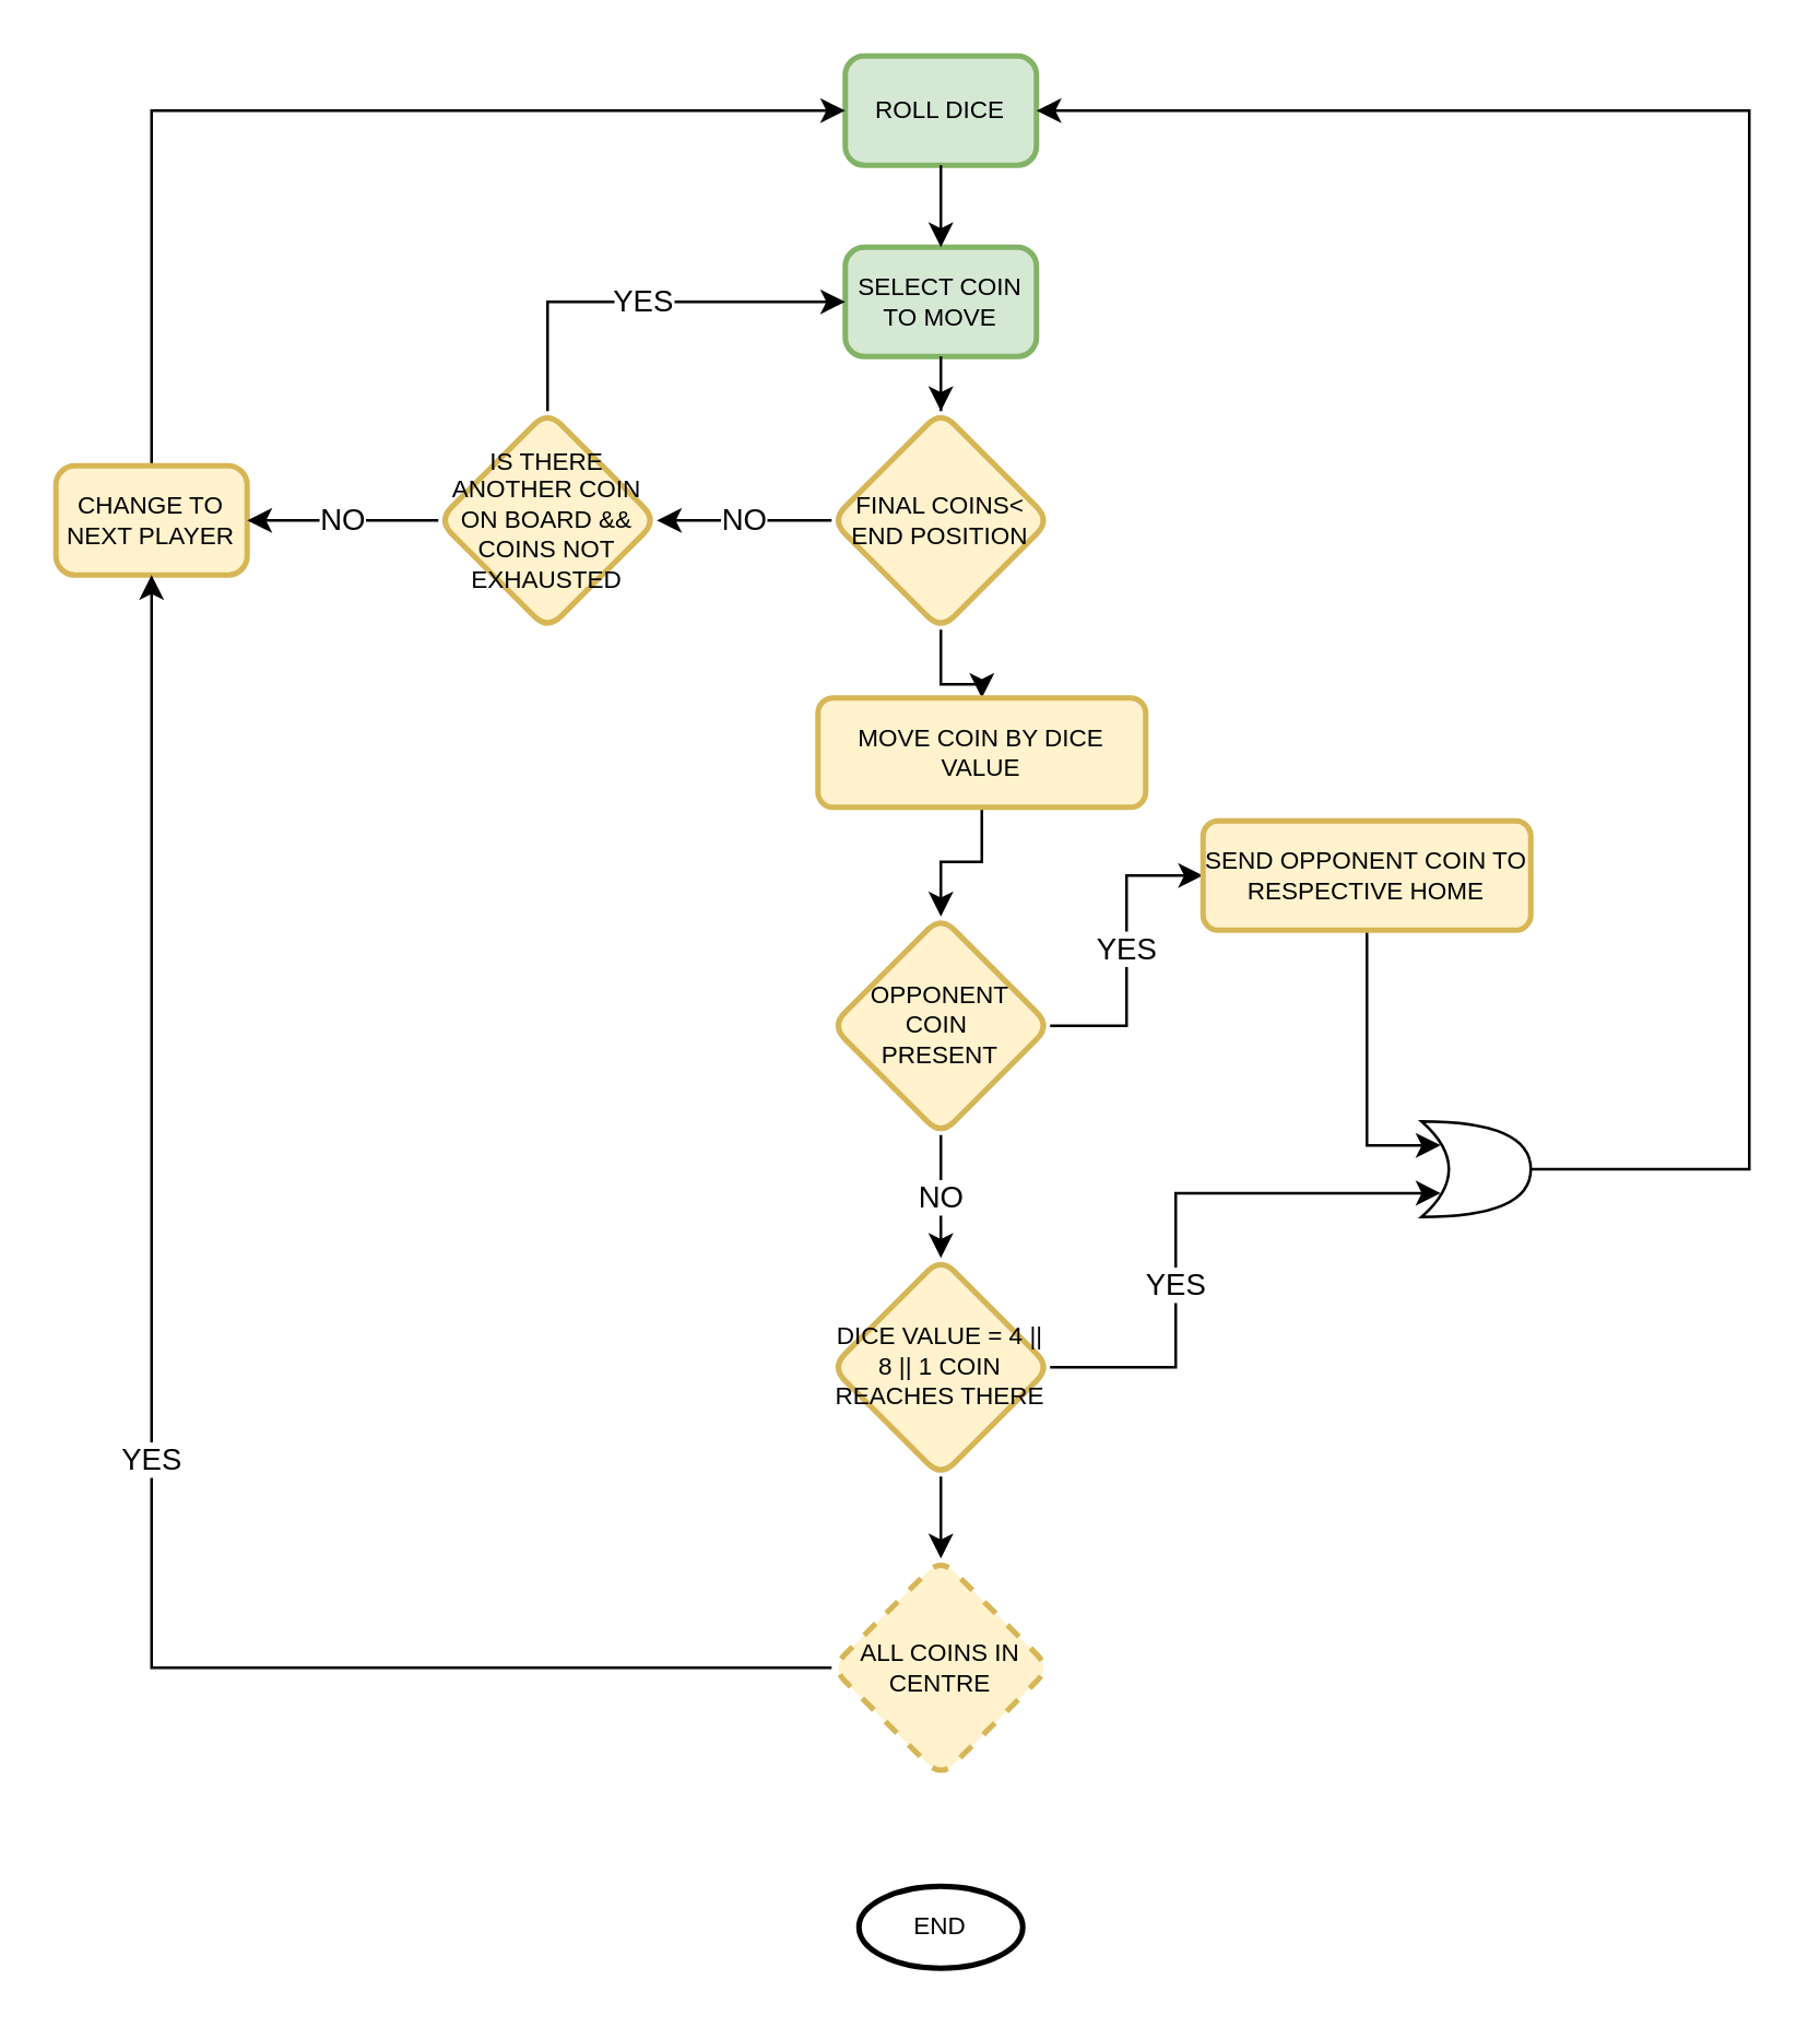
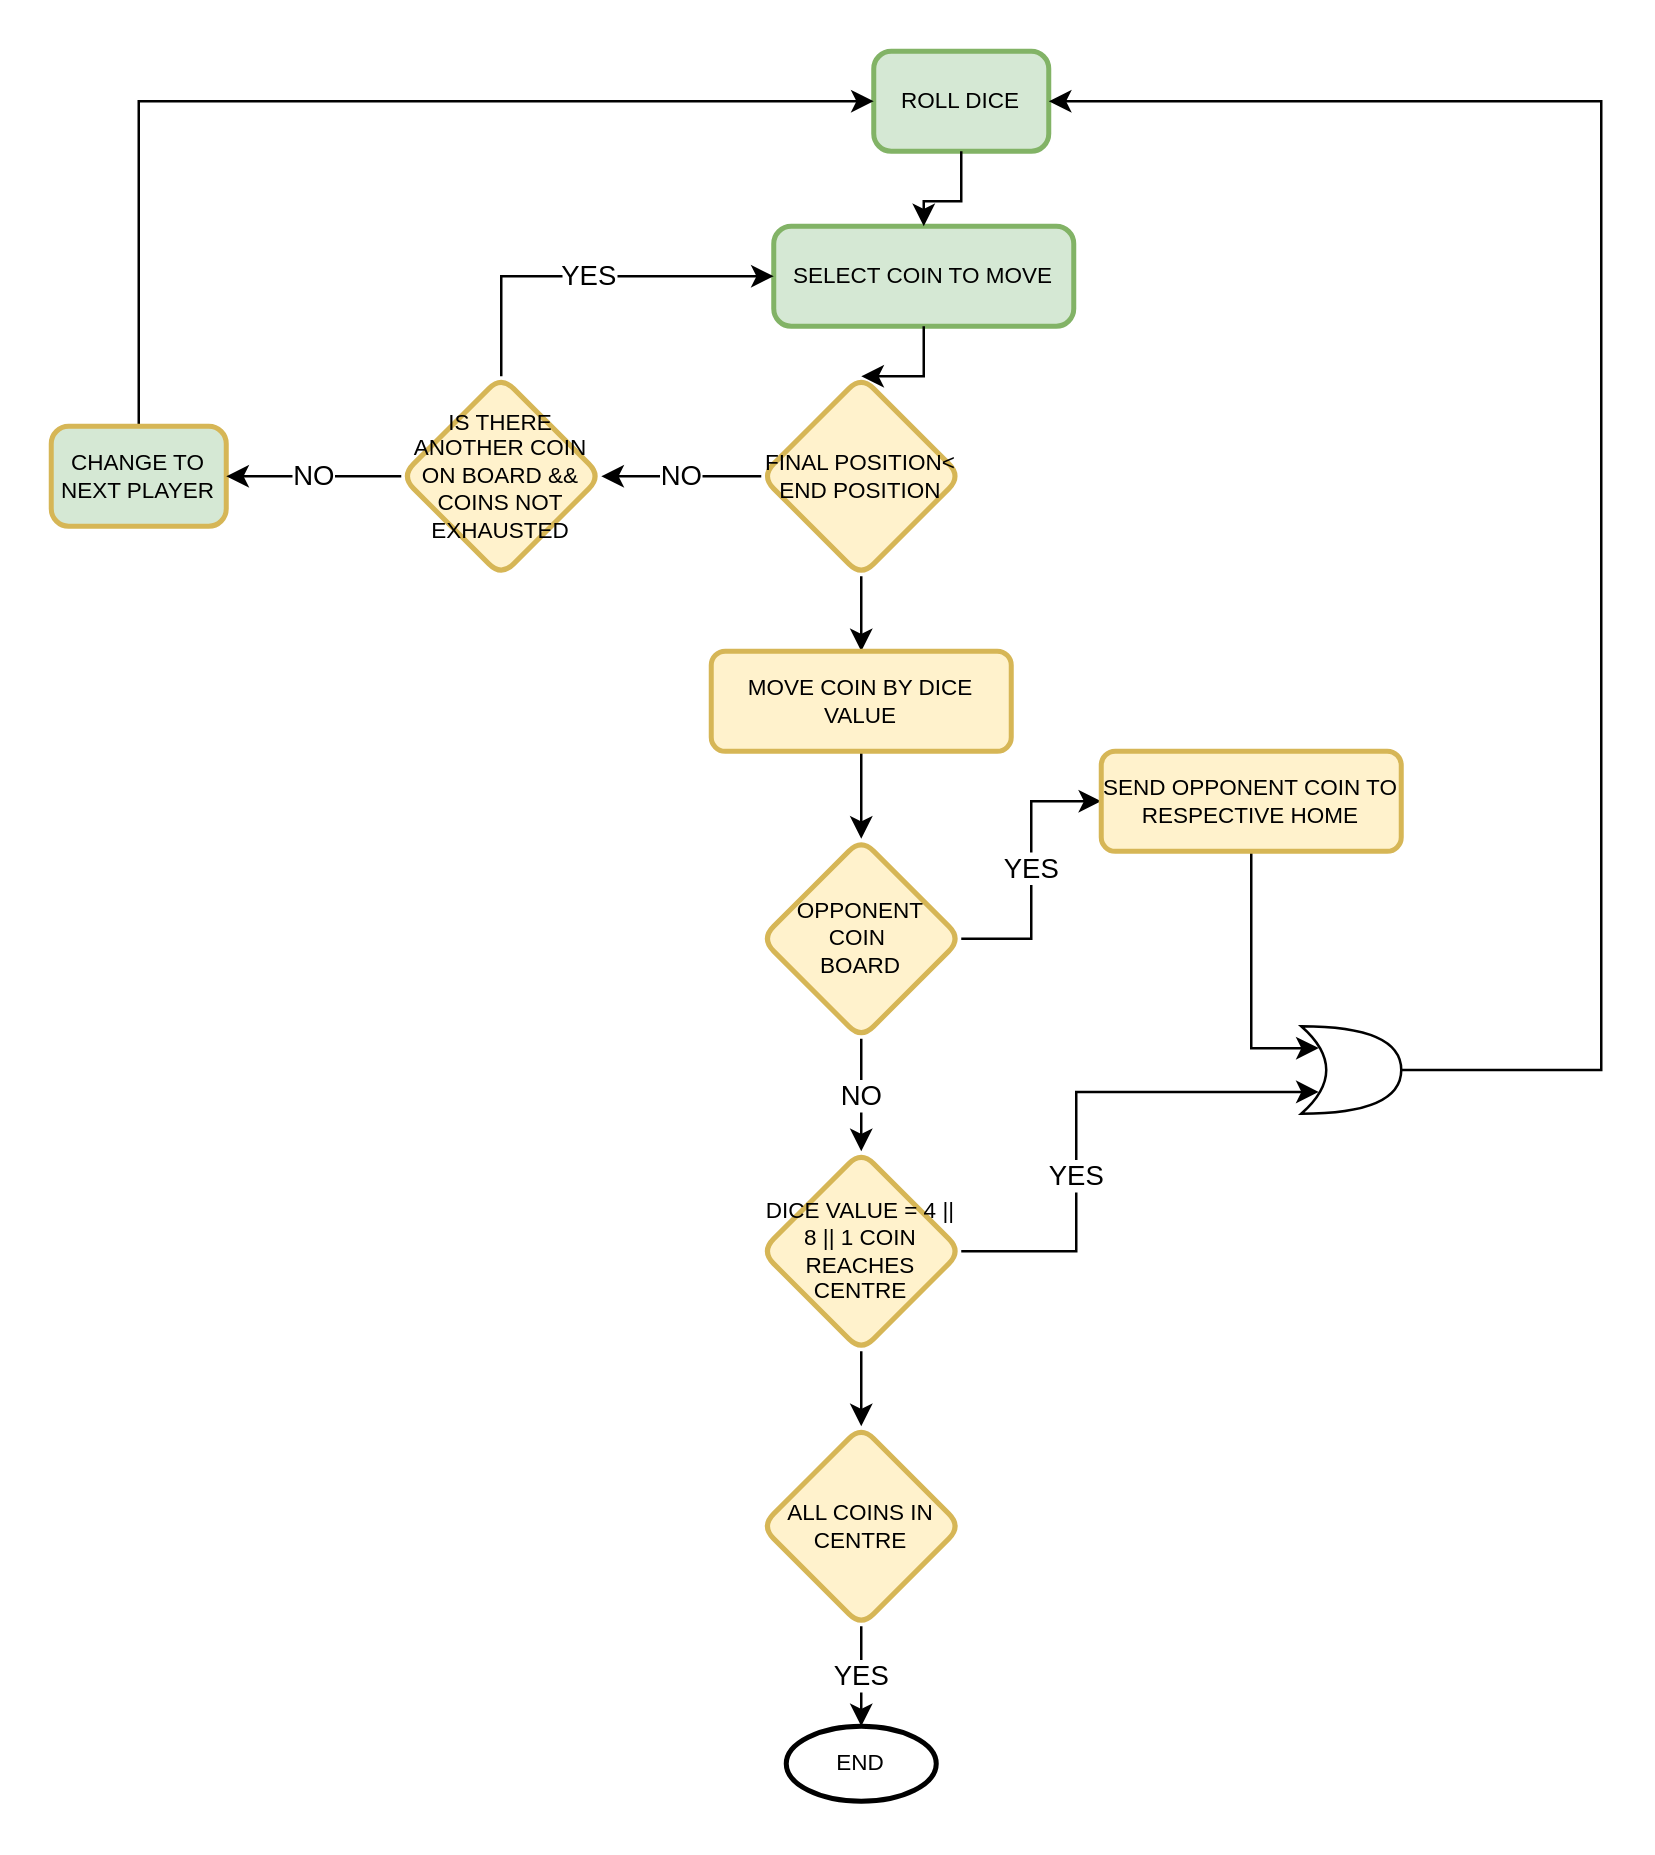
- <mxCell id="4" value="ROLL DICE" style="rounded=1;whiteSpace=wrap;html=1;absoluteArcSize=1;arcSize=14;strokeWidth=2;fillColor=#d5e8d4;strokeColor=#82b366;fontSize=9;" parent="1" vertex="1"><mxGeometry x="309" y="20" width="70" height="40" as="geometry" /></mxCell>
+ <mxCell id="4" value="ROLL DICE" style="rounded=1;whiteSpace=wrap;html=1;absoluteArcSize=1;arcSize=14;strokeWidth=2;fillColor=#d5e8d4;strokeColor=#82b366;fontSize=9;" parent="1" vertex="1"><mxGeometry x="349" y="20" width="70" height="40" as="geometry" /></mxCell>
- <mxCell id="12" value="SELECT COIN TO MOVE" style="rounded=1;whiteSpace=wrap;html=1;absoluteArcSize=1;arcSize=14;strokeWidth=2;fillColor=#d5e8d4;strokeColor=#82b366;fontSize=9;" vertex="1" parent="1"><mxGeometry x="309" y="90" width="70" height="40" as="geometry" /></mxCell>
+ <mxCell id="12" value="SELECT COIN TO MOVE" style="rounded=1;whiteSpace=wrap;html=1;absoluteArcSize=1;arcSize=14;strokeWidth=2;fillColor=#d5e8d4;strokeColor=#82b366;fontSize=9;" vertex="1" parent="1"><mxGeometry x="309" y="90" width="120" height="40" as="geometry" /></mxCell>
- <mxCell id="9" value="CHANGE TO NEXT PLAYER" style="rounded=1;whiteSpace=wrap;html=1;absoluteArcSize=1;arcSize=14;strokeWidth=2;fillColor=#fff2cc;strokeColor=#d6b656;fontSize=9;" parent="1" vertex="1"><mxGeometry x="20" y="170" width="70" height="40" as="geometry" /></mxCell>
+ <mxCell id="9" value="CHANGE TO NEXT PLAYER" style="rounded=1;whiteSpace=wrap;html=1;absoluteArcSize=1;arcSize=14;strokeWidth=2;fillColor=#d5e8d4;strokeColor=#d6b656;fontSize=9;" parent="1" vertex="1"><mxGeometry x="20" y="170" width="70" height="40" as="geometry" /></mxCell>
- <mxCell id="15" value="FINAL COINS&amp;lt; END POSITION" style="rhombus;whiteSpace=wrap;html=1;rounded=1;strokeColor=#d6b656;strokeWidth=2;fillColor=#fff2cc;arcSize=14;fontSize=9;" vertex="1" parent="1"><mxGeometry x="304" y="150" width="80" height="80" as="geometry" /></mxCell>
+ <mxCell id="15" value="FINAL POSITION&amp;lt; END POSITION" style="rhombus;whiteSpace=wrap;html=1;rounded=1;strokeColor=#d6b656;strokeWidth=2;fillColor=#fff2cc;arcSize=14;fontSize=9;" vertex="1" parent="1"><mxGeometry x="304" y="150" width="80" height="80" as="geometry" /></mxCell>
- <mxCell id="11" value="MOVE COIN BY DICE VALUE" style="whiteSpace=wrap;html=1;rounded=1;fontSize=9;strokeColor=#d6b656;strokeWidth=2;fillColor=#fff2cc;arcSize=14;" vertex="1" parent="1"><mxGeometry x="299" y="255" width="120" height="40" as="geometry" /></mxCell>
+ <mxCell id="11" value="MOVE COIN BY DICE VALUE" style="whiteSpace=wrap;html=1;rounded=1;fontSize=9;strokeColor=#d6b656;strokeWidth=2;fillColor=#fff2cc;arcSize=14;" vertex="1" parent="1"><mxGeometry x="284" y="260" width="120" height="40" as="geometry" /></mxCell>
- <mxCell id="19" value="OPPONENT&lt;br&gt;COIN&amp;nbsp;&lt;br&gt;PRESENT" style="rhombus;whiteSpace=wrap;html=1;rounded=1;fontSize=9;strokeColor=#d6b656;strokeWidth=2;fillColor=#fff2cc;arcSize=14;" vertex="1" parent="1"><mxGeometry x="304" y="335" width="80" height="80" as="geometry" /></mxCell>
+ <mxCell id="19" value="OPPONENT&lt;br&gt;COIN&amp;nbsp;&lt;br&gt;BOARD" style="rhombus;whiteSpace=wrap;html=1;rounded=1;fontSize=9;strokeColor=#d6b656;strokeWidth=2;fillColor=#fff2cc;arcSize=14;" vertex="1" parent="1"><mxGeometry x="304" y="335" width="80" height="80" as="geometry" /></mxCell>
- <mxCell id="7" value="DICE VALUE = 4 || 8 || 1 COIN REACHES THERE" style="rhombus;whiteSpace=wrap;html=1;rounded=1;strokeWidth=2;arcSize=14;fillColor=#fff2cc;strokeColor=#d6b656;fontSize=9;" parent="1" vertex="1"><mxGeometry x="304" y="460" width="80" height="80" as="geometry" /></mxCell>
+ <mxCell id="7" value="DICE VALUE = 4 || 8 || 1 COIN REACHES CENTRE" style="rhombus;whiteSpace=wrap;html=1;rounded=1;strokeWidth=2;arcSize=14;fillColor=#fff2cc;strokeColor=#d6b656;fontSize=9;" parent="1" vertex="1"><mxGeometry x="304" y="460" width="80" height="80" as="geometry" /></mxCell>
- <mxCell id="20" value="YES" style="edgeStyle=orthogonalEdgeStyle;rounded=0;orthogonalLoop=1;jettySize=auto;html=1;" edge="1" parent="1" source="21" target="9"><mxGeometry relative="1" as="geometry" /></mxCell>
+ <mxCell id="20" value="YES" style="edgeStyle=orthogonalEdgeStyle;rounded=0;orthogonalLoop=1;jettySize=auto;html=1;entryX=0.5;entryY=0;entryDx=0;entryDy=0;entryPerimeter=0;" edge="1" parent="1" source="21" target="2"><mxGeometry relative="1" as="geometry" /></mxCell>
- <mxCell id="21" value="ALL COINS IN CENTRE" style="rhombus;whiteSpace=wrap;html=1;rounded=1;fontSize=9;strokeColor=#d6b656;strokeWidth=2;fillColor=#fff2cc;arcSize=14;dashed=1;" vertex="1" parent="1"><mxGeometry x="304" y="570" width="80" height="80" as="geometry" /></mxCell>
+ <mxCell id="21" value="ALL COINS IN CENTRE" style="rhombus;whiteSpace=wrap;html=1;rounded=1;fontSize=9;strokeColor=#d6b656;strokeWidth=2;fillColor=#fff2cc;arcSize=14;" vertex="1" parent="1"><mxGeometry x="304" y="570" width="80" height="80" as="geometry" /></mxCell>
